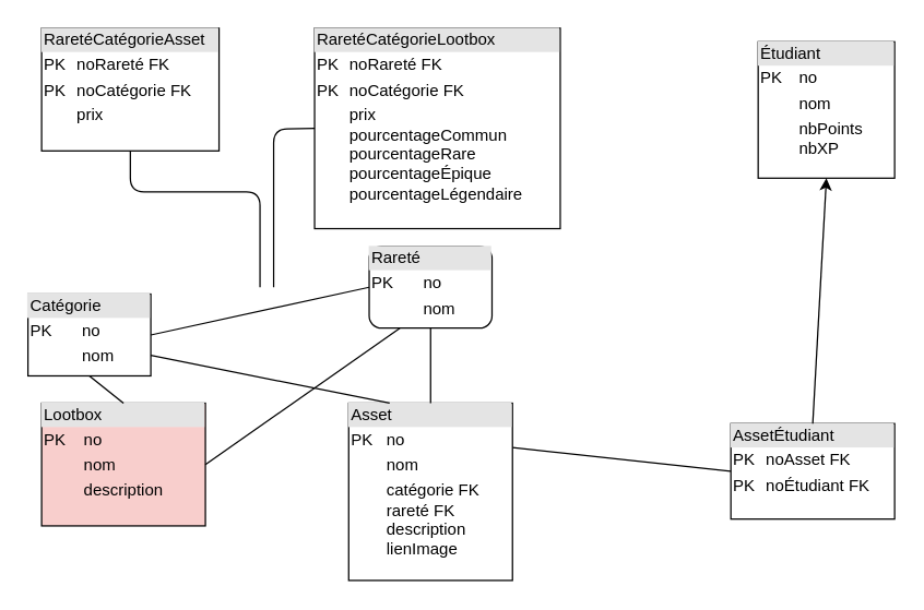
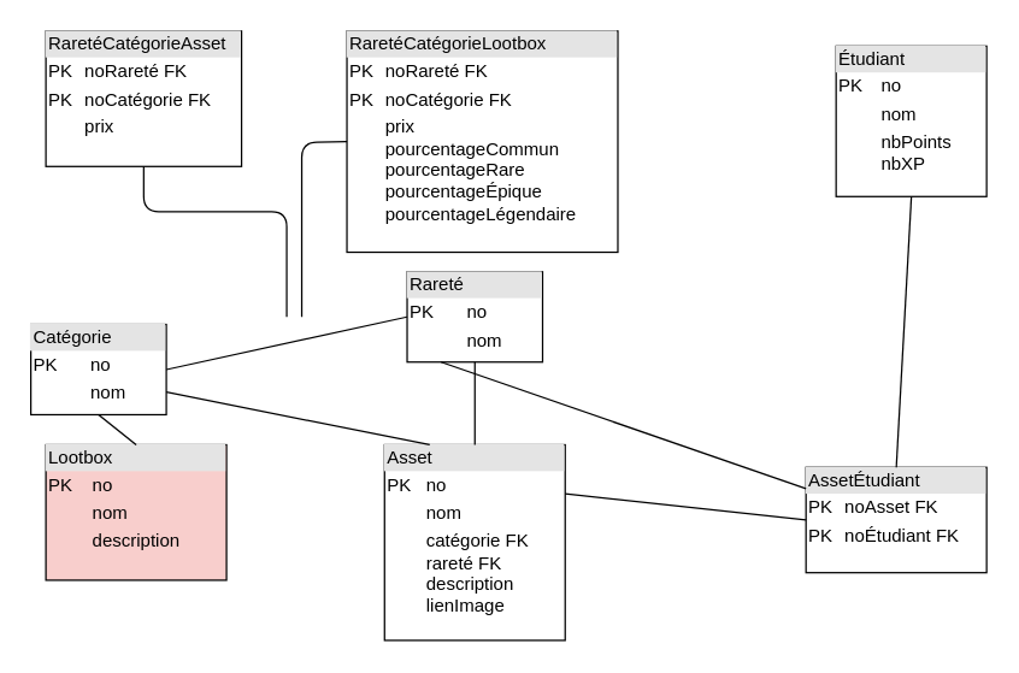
- <mxCell id="13" value="" style="endArrow=classic;html=1;entryX=0.5;entryY=1;entryDx=0;entryDy=0;exitX=0.5;exitY=0;exitDx=0;exitDy=0;" edge="1" parent="1" source="8" target="6"><mxGeometry width="50" height="50" relative="1" as="geometry"><mxPoint x="170" y="580" as="sourcePoint" /><mxPoint x="220" y="530" as="targetPoint" /></mxGeometry></mxCell>
+ <mxCell id="13" value="" style="endArrow=none;html=1;entryX=0.5;entryY=1;entryDx=0;entryDy=0;exitX=0.5;exitY=0;exitDx=0;exitDy=0;" edge="1" parent="1" source="8" target="6"><mxGeometry width="50" height="50" relative="1" as="geometry"><mxPoint x="170" y="580" as="sourcePoint" /><mxPoint x="220" y="530" as="targetPoint" /></mxGeometry></mxCell>
- <mxCell id="2" value="&lt;div style=&quot;box-sizing: border-box ; width: 100% ; background: #e4e4e4 ; padding: 2px&quot;&gt;Rareté&lt;/div&gt;&lt;table style=&quot;width: 100% ; font-size: 1em&quot; cellspacing=&quot;0&quot; cellpadding=&quot;2&quot;&gt;&lt;tbody&gt;&lt;tr&gt;&lt;td&gt;PK&lt;/td&gt;&lt;td&gt;no&lt;/td&gt;&lt;/tr&gt;&lt;tr&gt;&lt;td&gt;&lt;br&gt;&lt;/td&gt;&lt;td&gt;nom&lt;/td&gt;&lt;/tr&gt;&lt;tr&gt;&lt;td&gt;&lt;br&gt;&lt;/td&gt;&lt;td&gt;&lt;br&gt;&lt;/td&gt;&lt;/tr&gt;&lt;/tbody&gt;&lt;/table&gt;" style="verticalAlign=top;align=left;overflow=fill;html=1;rounded=1;" vertex="1" parent="1"><mxGeometry x="270" y="180" width="90" height="60" as="geometry" /></mxCell>
+ <mxCell id="2" value="&lt;div style=&quot;box-sizing: border-box ; width: 100% ; background: #e4e4e4 ; padding: 2px&quot;&gt;Rareté&lt;/div&gt;&lt;table style=&quot;width: 100% ; font-size: 1em&quot; cellspacing=&quot;0&quot; cellpadding=&quot;2&quot;&gt;&lt;tbody&gt;&lt;tr&gt;&lt;td&gt;PK&lt;/td&gt;&lt;td&gt;no&lt;/td&gt;&lt;/tr&gt;&lt;tr&gt;&lt;td&gt;&lt;br&gt;&lt;/td&gt;&lt;td&gt;nom&lt;/td&gt;&lt;/tr&gt;&lt;tr&gt;&lt;td&gt;&lt;br&gt;&lt;/td&gt;&lt;td&gt;&lt;br&gt;&lt;/td&gt;&lt;/tr&gt;&lt;/tbody&gt;&lt;/table&gt;" style="verticalAlign=top;align=left;overflow=fill;html=1;" vertex="1" parent="1"><mxGeometry x="270" y="180" width="90" height="60" as="geometry" /></mxCell>
- <mxCell id="18" value="" style="endArrow=none;html=1;entryX=1;entryY=0.5;entryDx=0;entryDy=0;exitX=0.25;exitY=1;exitDx=0;exitDy=0;" edge="1" parent="1" source="2" target="4"><mxGeometry width="50" height="50" relative="1" as="geometry"><mxPoint x="30" y="630" as="sourcePoint" /><mxPoint x="80" y="580" as="targetPoint" /></mxGeometry></mxCell>
+ <mxCell id="18" value="" style="endArrow=none;html=1;exitX=0.25;exitY=1;exitDx=0;exitDy=0;" edge="1" parent="1" source="2" target="8"><mxGeometry width="50" height="50" relative="1" as="geometry"><mxPoint x="30" y="630" as="sourcePoint" /><mxPoint x="80" y="580" as="targetPoint" /></mxGeometry></mxCell>
